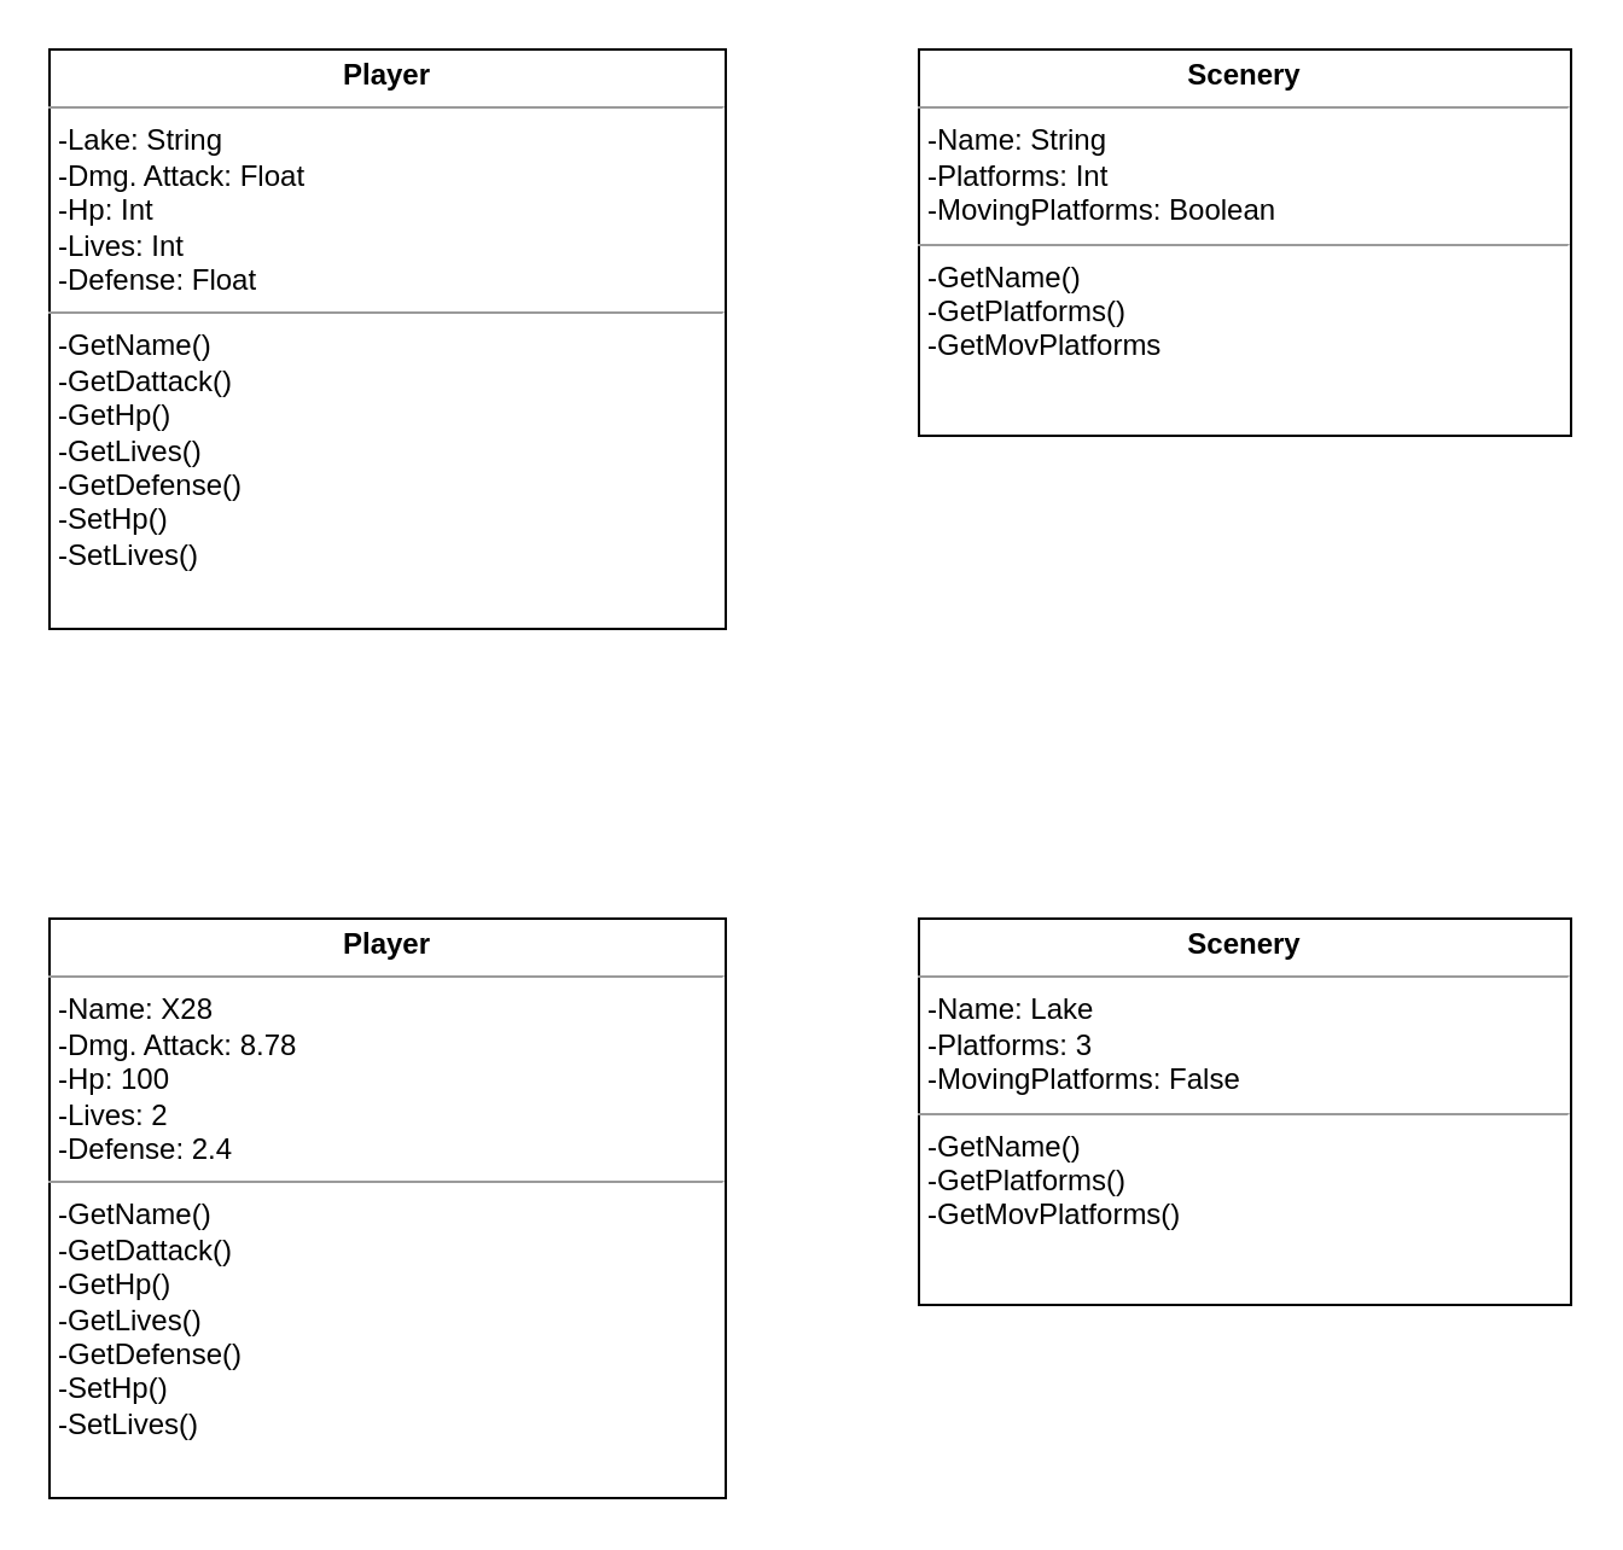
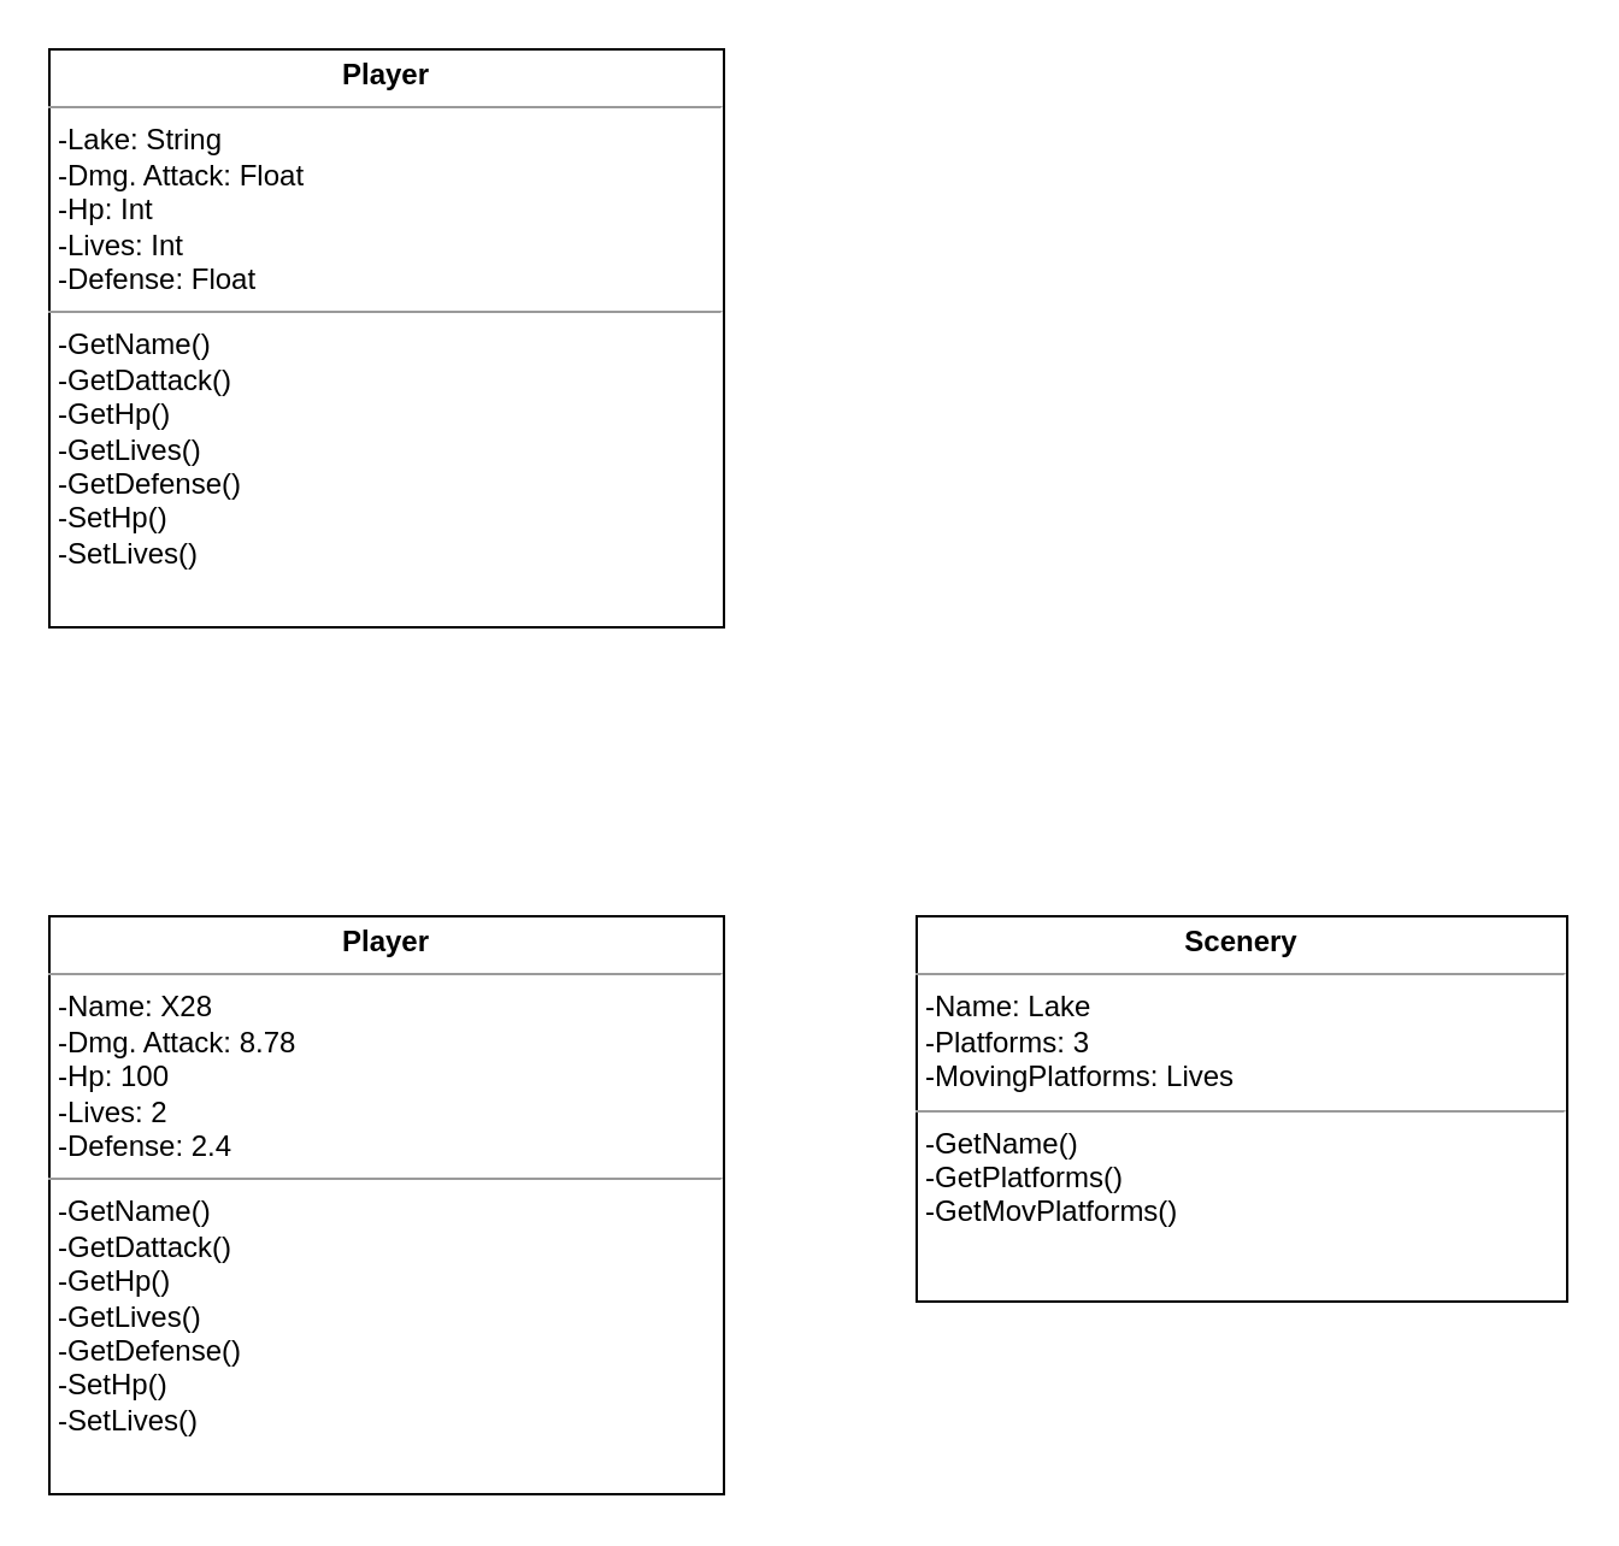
- <mxCell id="3" value="&lt;p style=&quot;margin:0px;margin-top:4px;text-align:center;&quot;&gt;&lt;b&gt;Scenery&lt;/b&gt;&lt;/p&gt;&lt;hr size=&quot;1&quot;&gt;&lt;p style=&quot;margin:0px;margin-left:4px;&quot;&gt;-Name: String&lt;/p&gt;&lt;p style=&quot;margin:0px;margin-left:4px;&quot;&gt;-Platforms: Int&lt;/p&gt;&lt;p style=&quot;margin:0px;margin-left:4px;&quot;&gt;-MovingPlatforms: Boolean&amp;nbsp;&lt;/p&gt;&lt;hr size=&quot;1&quot;&gt;&lt;p style=&quot;margin:0px;margin-left:4px;&quot;&gt;-GetName()&lt;/p&gt;&lt;p style=&quot;margin:0px;margin-left:4px;&quot;&gt;-GetPlatforms()&lt;/p&gt;&lt;p style=&quot;margin:0px;margin-left:4px;&quot;&gt;-GetMovPlatforms&lt;/p&gt;&lt;p style=&quot;margin:0px;margin-left:4px;&quot;&gt;&lt;br&gt;&lt;/p&gt;" style="verticalAlign=top;align=left;overflow=fill;fontSize=12;fontFamily=Helvetica;html=1;" vertex="1" parent="1"><mxGeometry x="380" y="20" width="270" height="160" as="geometry" /></mxCell>
- <mxCell id="5" value="&lt;p style=&quot;margin:0px;margin-top:4px;text-align:center;&quot;&gt;&lt;b&gt;Scenery&lt;/b&gt;&lt;/p&gt;&lt;hr size=&quot;1&quot;&gt;&lt;p style=&quot;margin:0px;margin-left:4px;&quot;&gt;-Name: Lake&lt;/p&gt;&lt;p style=&quot;margin:0px;margin-left:4px;&quot;&gt;-Platforms: 3&lt;/p&gt;&lt;p style=&quot;margin:0px;margin-left:4px;&quot;&gt;-MovingPlatforms: False&lt;/p&gt;&lt;hr size=&quot;1&quot;&gt;&lt;p style=&quot;margin:0px;margin-left:4px;&quot;&gt;-GetName()&lt;/p&gt;&lt;p style=&quot;margin:0px;margin-left:4px;&quot;&gt;-GetPlatforms()&lt;/p&gt;&lt;p style=&quot;margin:0px;margin-left:4px;&quot;&gt;-GetMovPlatforms()&lt;/p&gt;&lt;p style=&quot;margin:0px;margin-left:4px;&quot;&gt;&lt;br&gt;&lt;/p&gt;&lt;p style=&quot;margin:0px;margin-left:4px;&quot;&gt;&lt;br&gt;&lt;/p&gt;" style="verticalAlign=top;align=left;overflow=fill;fontSize=12;fontFamily=Helvetica;html=1;" vertex="1" parent="1"><mxGeometry x="380" y="380" width="270" height="160" as="geometry" /></mxCell>
+ <mxCell id="5" value="&lt;p style=&quot;margin:0px;margin-top:4px;text-align:center;&quot;&gt;&lt;b&gt;Scenery&lt;/b&gt;&lt;/p&gt;&lt;hr size=&quot;1&quot;&gt;&lt;p style=&quot;margin:0px;margin-left:4px;&quot;&gt;-Name: Lake&lt;/p&gt;&lt;p style=&quot;margin:0px;margin-left:4px;&quot;&gt;-Platforms: 3&lt;/p&gt;&lt;p style=&quot;margin:0px;margin-left:4px;&quot;&gt;-MovingPlatforms: Lives&lt;/p&gt;&lt;hr size=&quot;1&quot;&gt;&lt;p style=&quot;margin:0px;margin-left:4px;&quot;&gt;-GetName()&lt;/p&gt;&lt;p style=&quot;margin:0px;margin-left:4px;&quot;&gt;-GetPlatforms()&lt;/p&gt;&lt;p style=&quot;margin:0px;margin-left:4px;&quot;&gt;-GetMovPlatforms()&lt;/p&gt;&lt;p style=&quot;margin:0px;margin-left:4px;&quot;&gt;&lt;br&gt;&lt;/p&gt;&lt;p style=&quot;margin:0px;margin-left:4px;&quot;&gt;&lt;br&gt;&lt;/p&gt;" style="verticalAlign=top;align=left;overflow=fill;fontSize=12;fontFamily=Helvetica;html=1;" vertex="1" parent="1"><mxGeometry x="380" y="380" width="270" height="160" as="geometry" /></mxCell>
